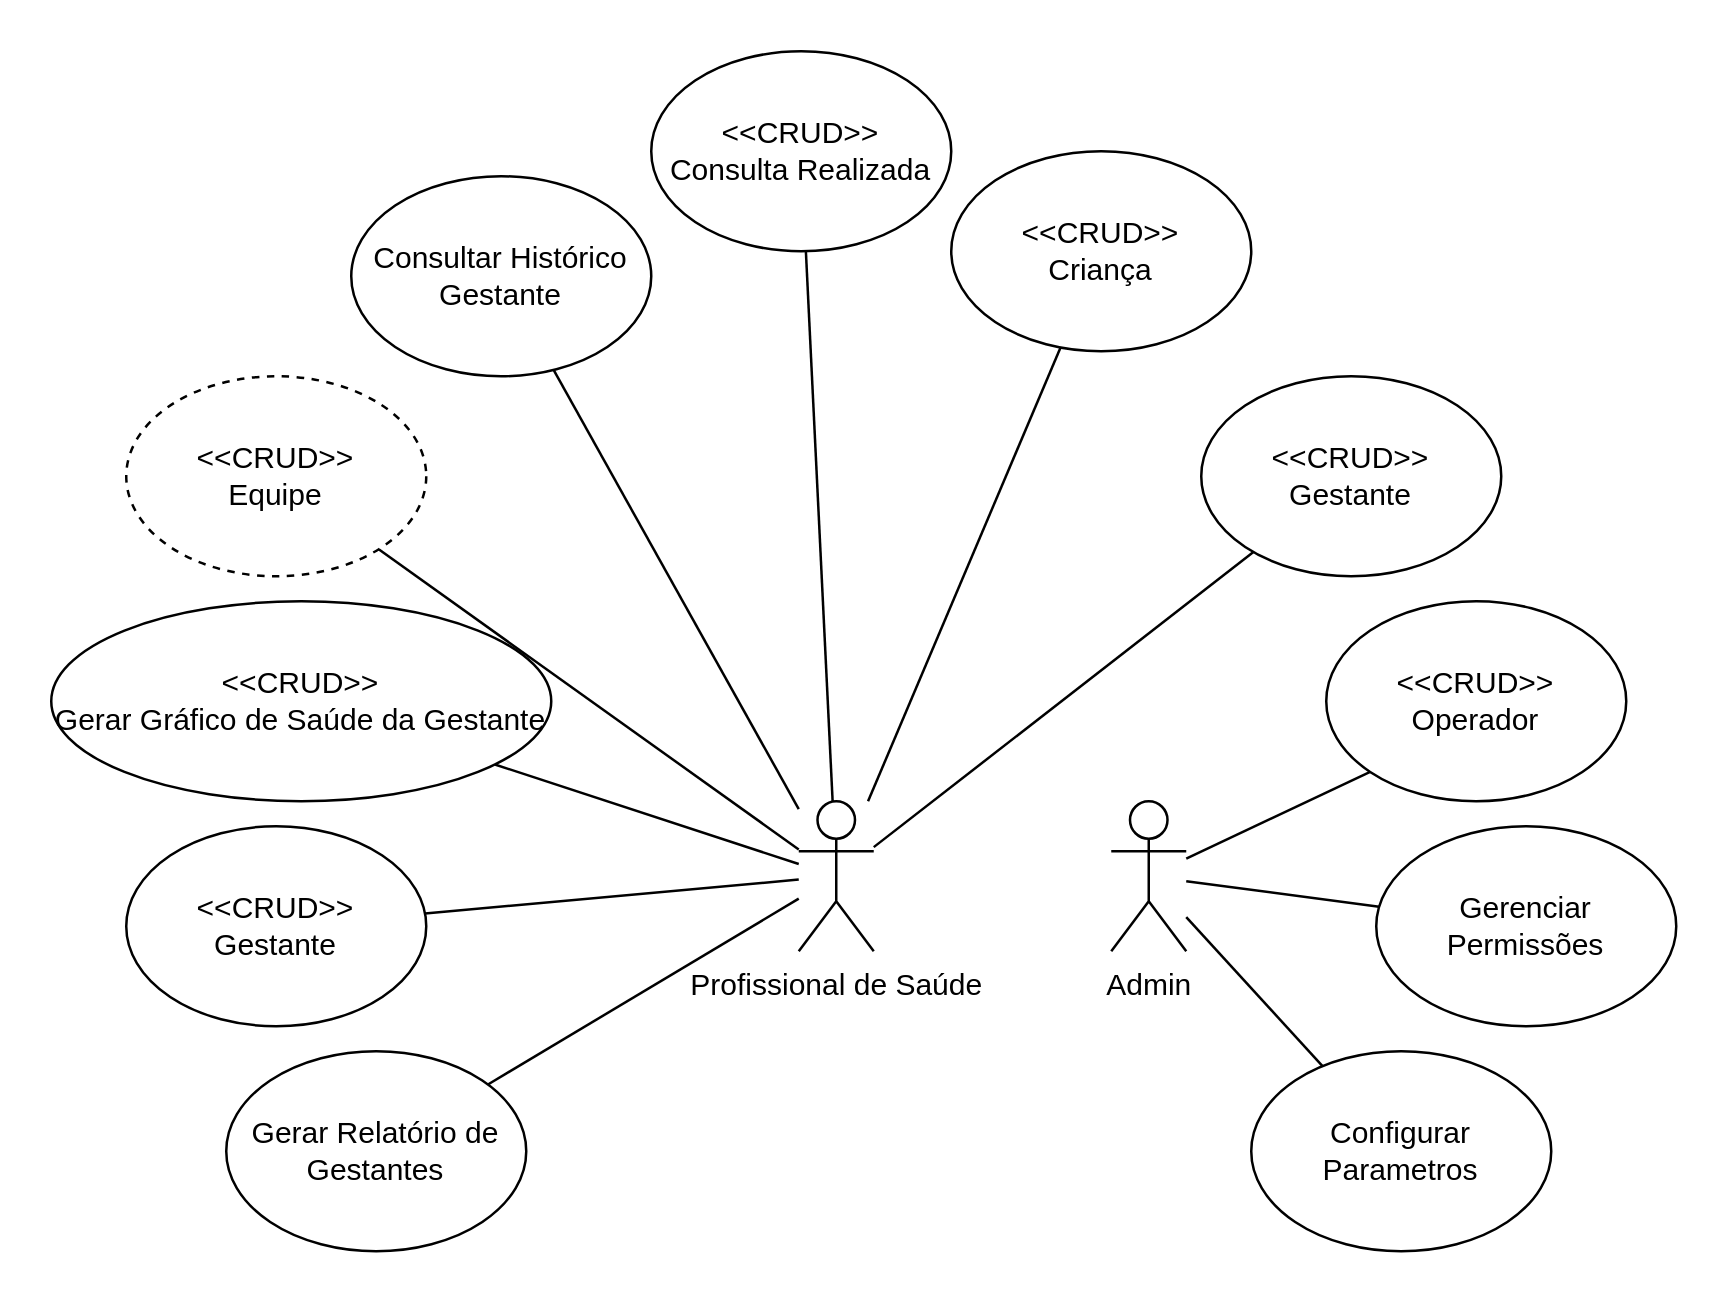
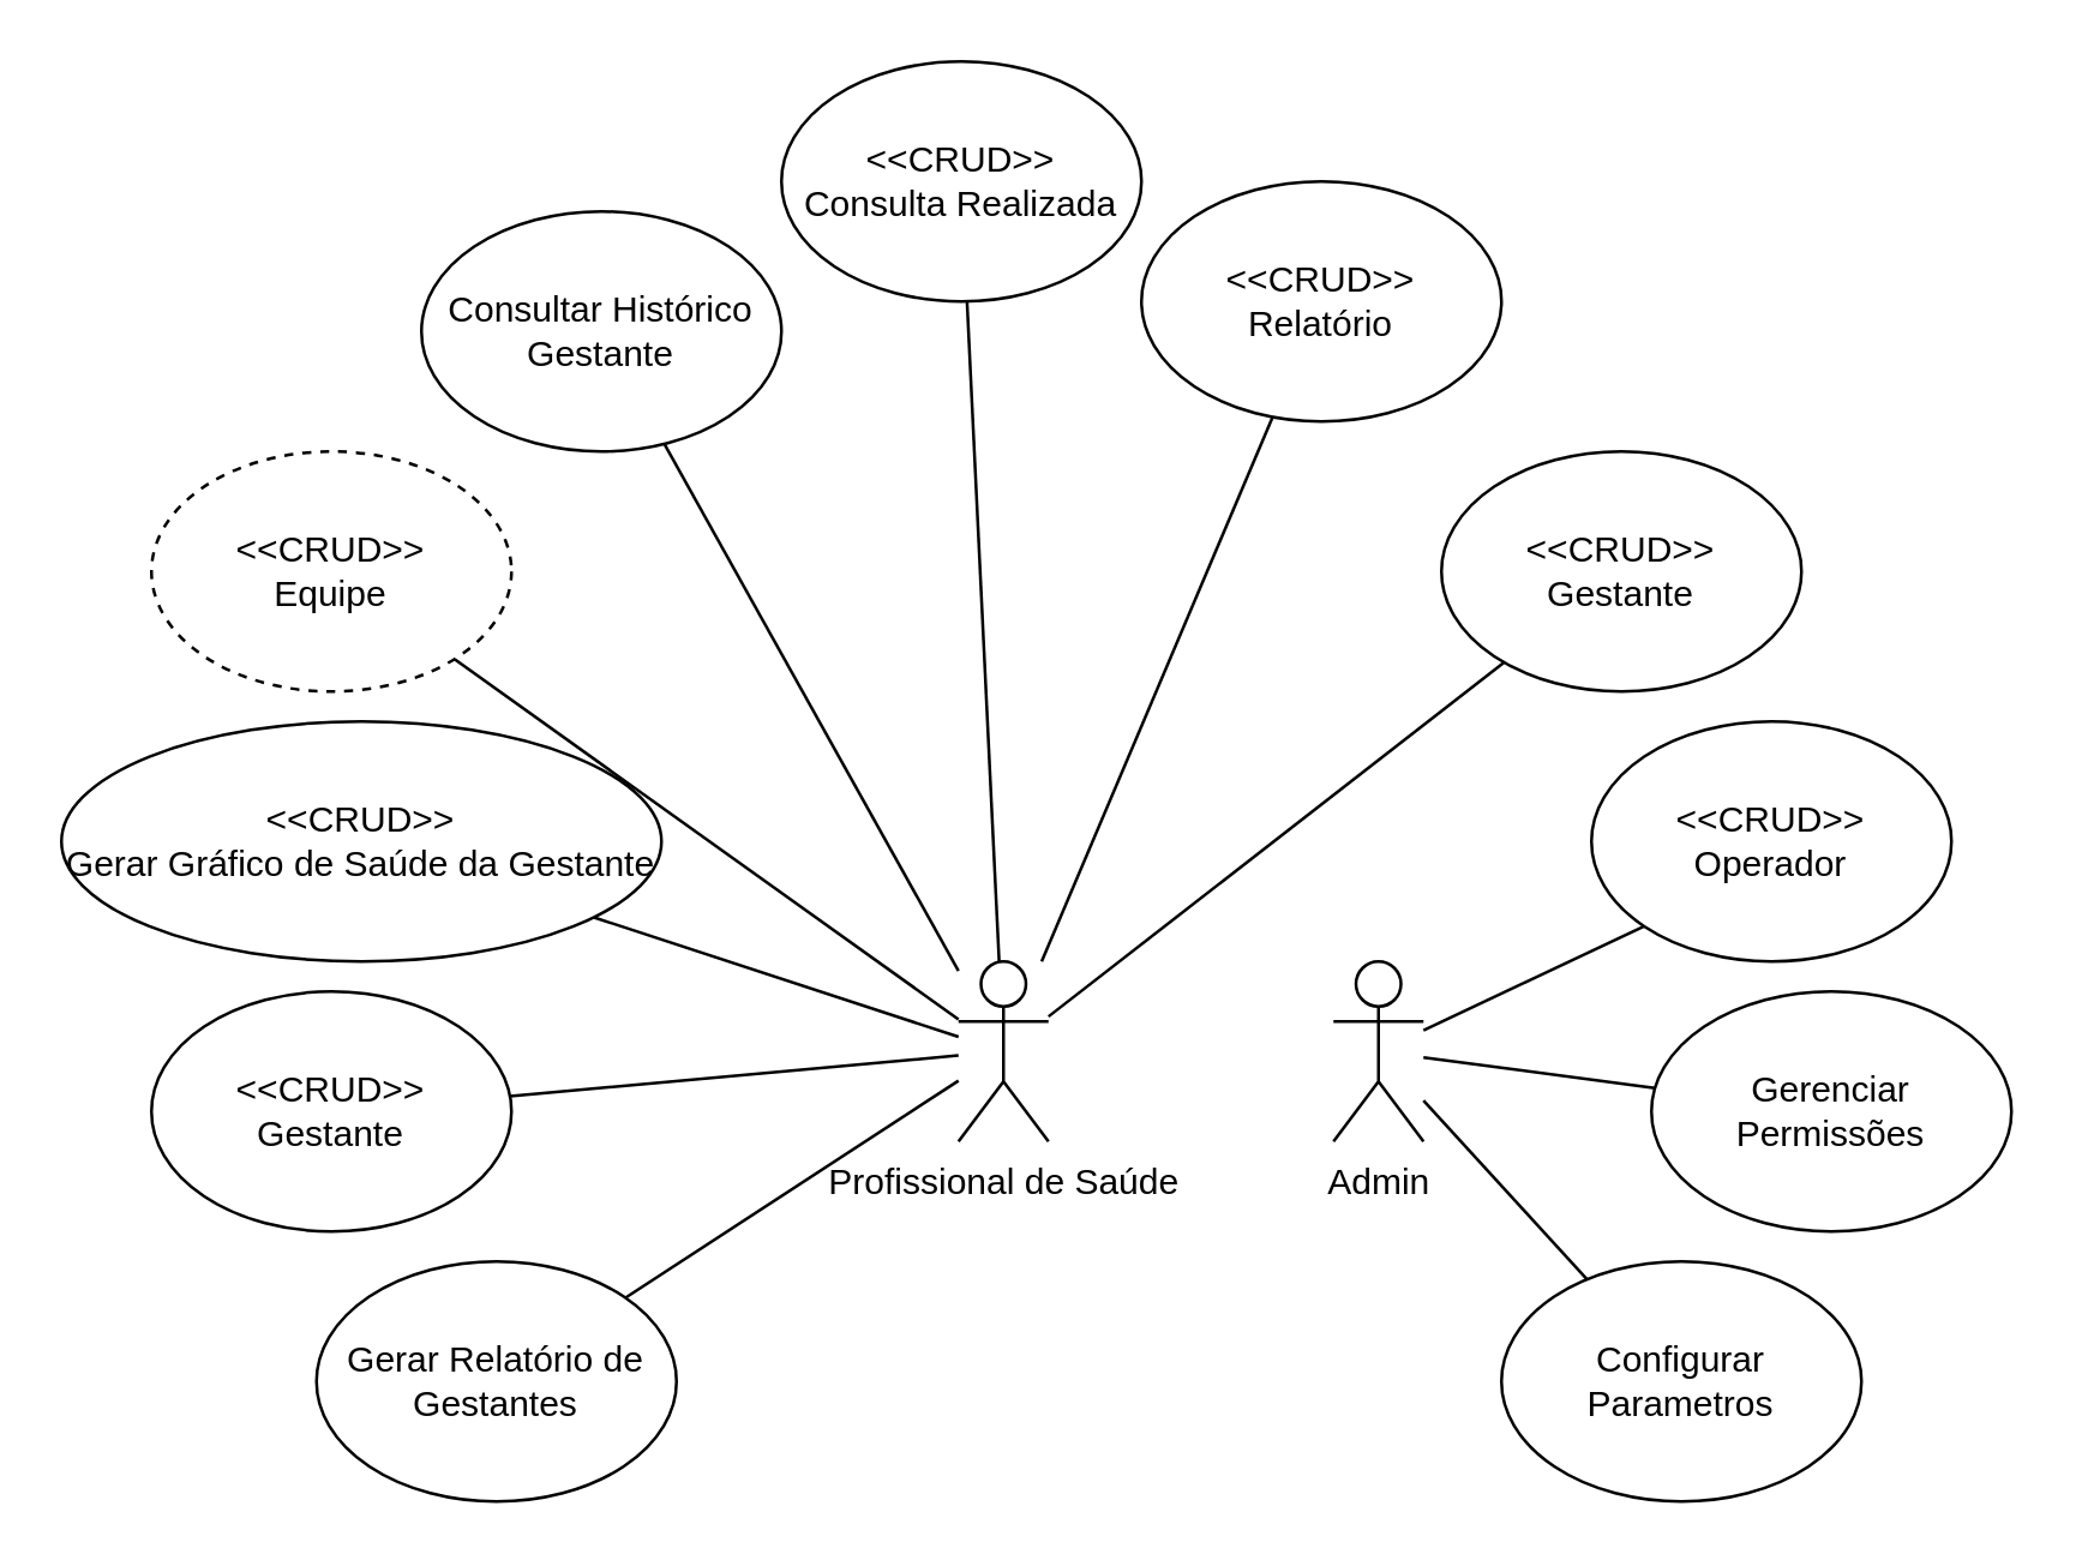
- <mxCell id="17" value="&lt;div&gt;&amp;lt;&amp;lt;CRUD&amp;gt;&amp;gt;&lt;/div&gt;&lt;div&gt;Criança&lt;br&gt;&lt;/div&gt;" style="ellipse;whiteSpace=wrap;html=1;" parent="1" vertex="1"><mxGeometry x="380" y="60" width="120" height="80" as="geometry" /></mxCell>
+ <mxCell id="17" value="&lt;div&gt;&amp;lt;&amp;lt;CRUD&amp;gt;&amp;gt;&lt;/div&gt;&lt;div&gt;Relatório&lt;br&gt;&lt;/div&gt;" style="ellipse;whiteSpace=wrap;html=1;" parent="1" vertex="1"><mxGeometry x="380" y="60" width="120" height="80" as="geometry" /></mxCell>
- <mxCell id="15" value="Gerar Relatório de Gestantes" style="ellipse;whiteSpace=wrap;html=1;" parent="1" vertex="1"><mxGeometry x="90" y="420" width="120" height="80" as="geometry" /></mxCell>
+ <mxCell id="15" value="Gerar Relatório de Gestantes" style="ellipse;whiteSpace=wrap;html=1;" parent="1" vertex="1"><mxGeometry x="105" y="420" width="120" height="80" as="geometry" /></mxCell>
